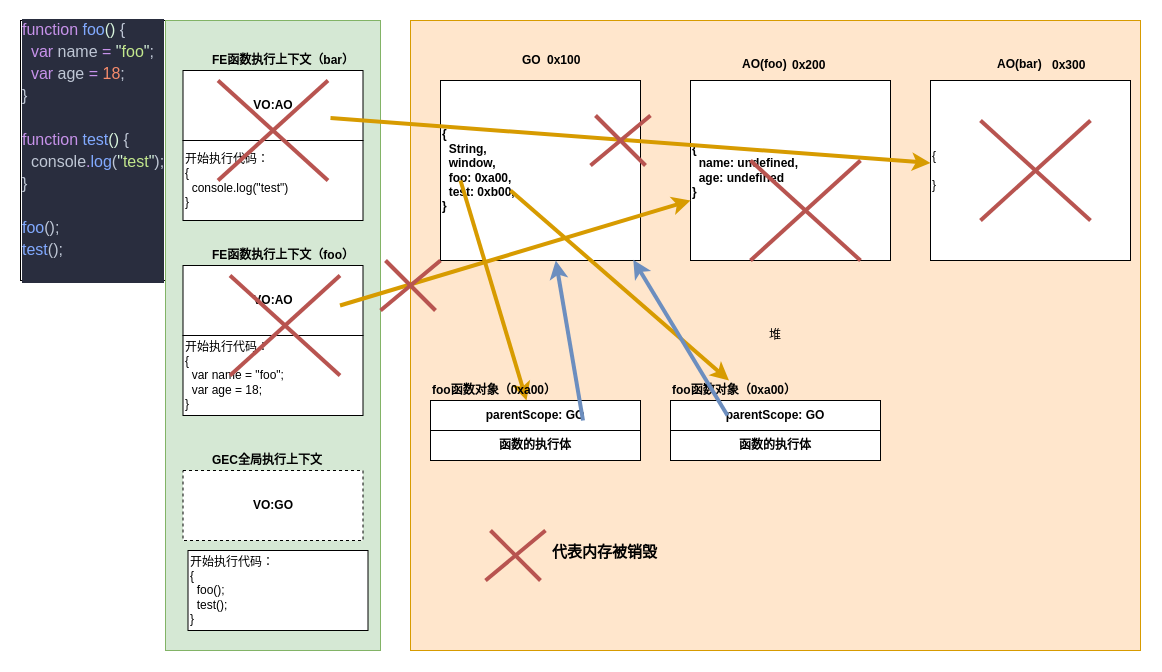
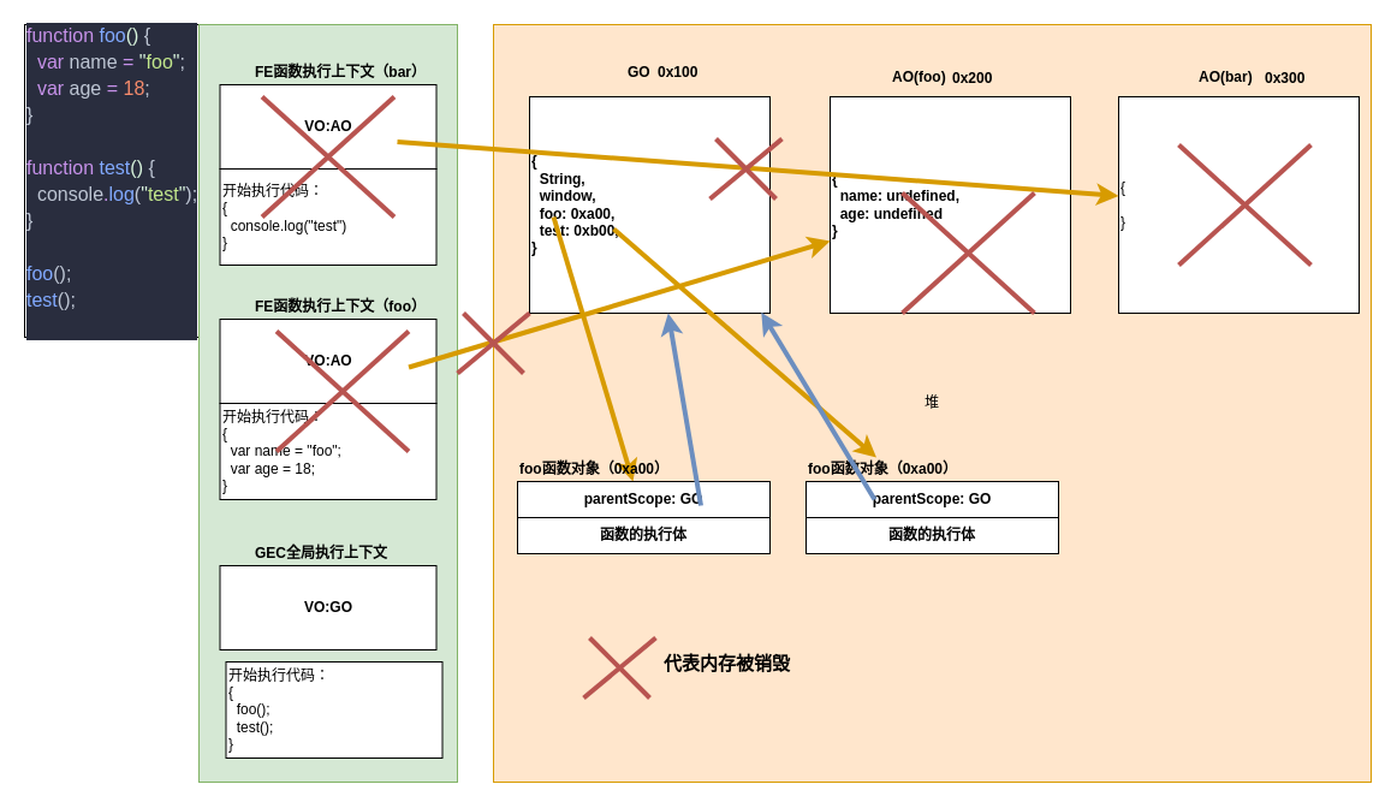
- <mxCell id="16" value="&lt;b&gt;VO:GO&lt;/b&gt;" style="rounded=0;whiteSpace=wrap;html=1;align=center;dashed=1;" parent="1" vertex="1"><mxGeometry x="182.5" y="470" width="180" height="70" as="geometry" /></mxCell>
+ <mxCell id="16" value="&lt;b&gt;VO:GO&lt;/b&gt;" style="rounded=0;whiteSpace=wrap;html=1;align=center;" parent="1" vertex="1"><mxGeometry x="182.5" y="470" width="180" height="70" as="geometry" /></mxCell>
